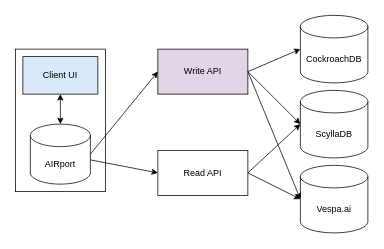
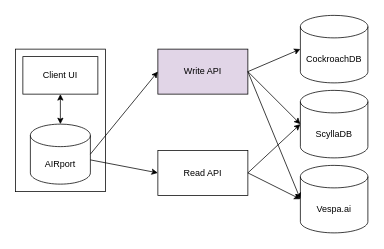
- <mxCell id="15" value="Client UI" style="rounded=0;whiteSpace=wrap;html=1;fillColor=#dae8fc;" vertex="1" parent="1"><mxGeometry x="30" y="75" width="100" height="50" as="geometry" /></mxCell>
+ <mxCell id="15" value="Client UI" style="rounded=0;whiteSpace=wrap;html=1;" vertex="1" parent="1"><mxGeometry x="30" y="75" width="100" height="50" as="geometry" /></mxCell>
